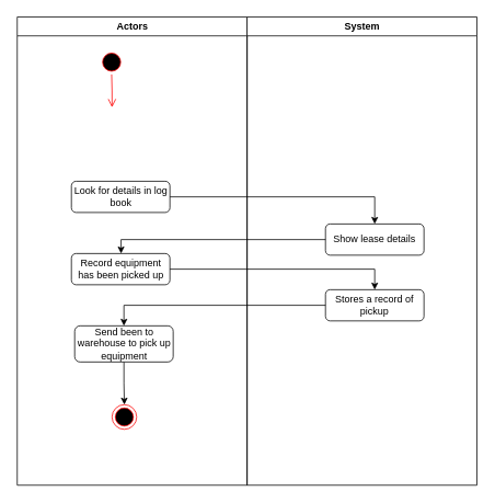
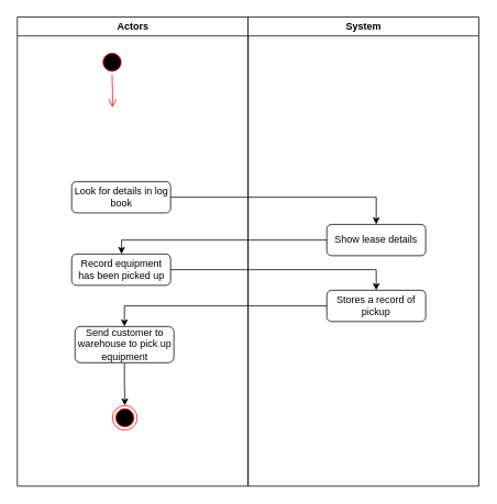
- <mxCell id="8" value="Send been to warehouse to pick up equipment" style="rounded=1;whiteSpace=wrap;html=1;" vertex="1" parent="2"><mxGeometry x="70" y="376" width="120" height="44" as="geometry" /></mxCell>
+ <mxCell id="8" value="Send customer to warehouse to pick up equipment" style="rounded=1;whiteSpace=wrap;html=1;" vertex="1" parent="2"><mxGeometry x="70" y="376" width="120" height="44" as="geometry" /></mxCell>
